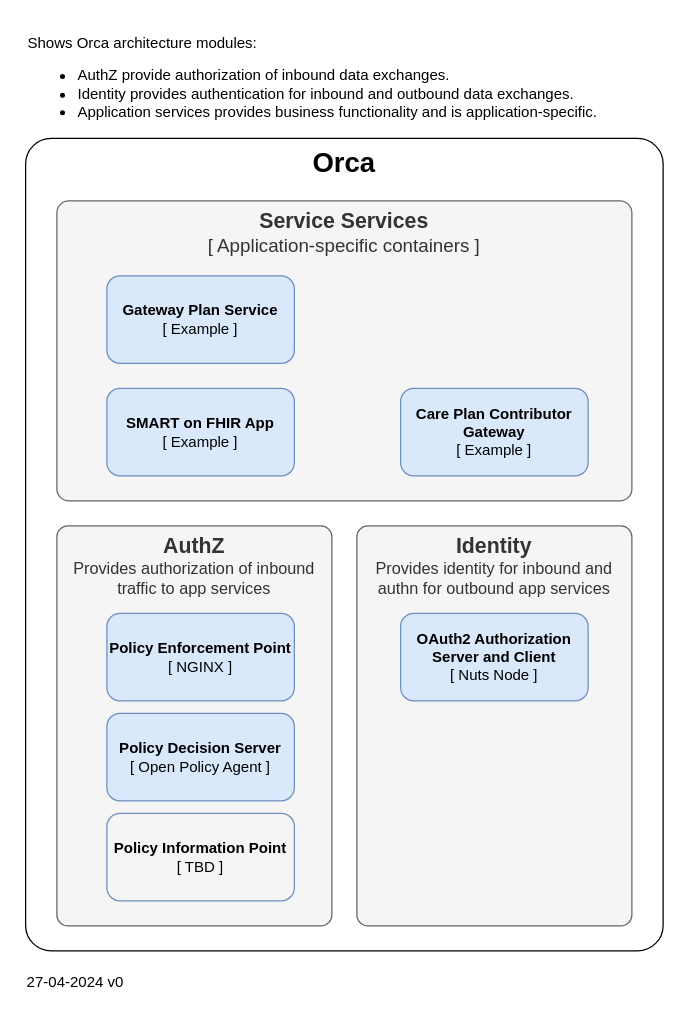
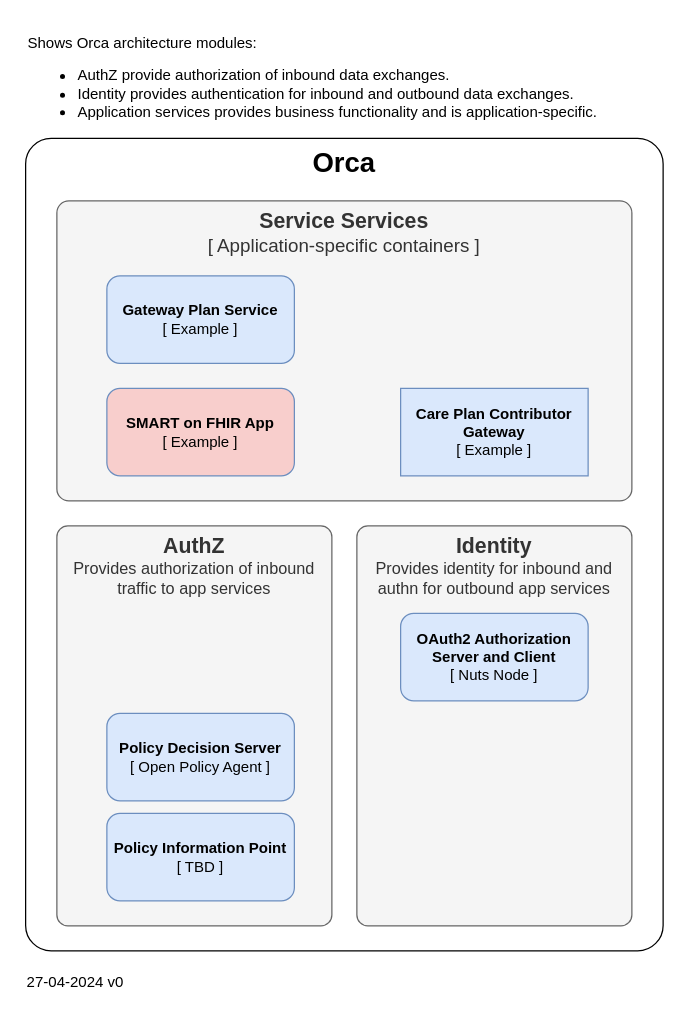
- <mxCell id="11" value="SMART on FHIR App&lt;br&gt;&lt;span style=&quot;font-weight: normal;&quot;&gt;[ Example ]&lt;/span&gt;" style="rounded=1;whiteSpace=wrap;html=1;fillColor=#dae8fc;strokeColor=#6c8ebf;fontStyle=1" parent="1" vertex="1"><mxGeometry x="85" y="310" width="150" height="70" as="geometry" /></mxCell>
+ <mxCell id="11" value="SMART on FHIR App&lt;br&gt;&lt;span style=&quot;font-weight: normal;&quot;&gt;[ Example ]&lt;/span&gt;" style="rounded=1;whiteSpace=wrap;html=1;fillColor=#f8cecc;strokeColor=#6c8ebf;fontStyle=1;" parent="1" vertex="1"><mxGeometry x="85" y="310" width="150" height="70" as="geometry" /></mxCell>
- <mxCell id="12" value="Care Plan Contributor Gateway&lt;br&gt;&lt;span style=&quot;font-weight: normal;&quot;&gt;[ Example ]&lt;/span&gt;" style="rounded=1;whiteSpace=wrap;html=1;fillColor=#dae8fc;strokeColor=#6c8ebf;fontStyle=1" parent="1" vertex="1"><mxGeometry x="320" y="310" width="150" height="70" as="geometry" /></mxCell>
+ <mxCell id="12" value="Care Plan Contributor Gateway&lt;br&gt;&lt;span style=&quot;font-weight: normal;&quot;&gt;[ Example ]&lt;/span&gt;" style="whiteSpace=wrap;html=1;fillColor=#dae8fc;strokeColor=#6c8ebf;fontStyle=1;rounded=0;" parent="1" vertex="1"><mxGeometry x="320" y="310" width="150" height="70" as="geometry" /></mxCell>
- <mxCell id="4" value="Policy Enforcement Point&lt;br&gt;&lt;span style=&quot;font-weight: normal;&quot;&gt;[ NGINX ]&lt;/span&gt;" style="rounded=1;whiteSpace=wrap;html=1;fillColor=#dae8fc;strokeColor=#6c8ebf;fontStyle=1" parent="1" vertex="1"><mxGeometry x="85" y="490" width="150" height="70" as="geometry" /></mxCell>
- <mxCell id="6" value="Policy Information Point&lt;div&gt;&lt;span style=&quot;font-weight: normal;&quot;&gt;[ TBD ]&lt;/span&gt;&lt;/div&gt;" style="rounded=1;whiteSpace=wrap;html=1;fillColor=#f5f5f5;strokeColor=#6c8ebf;fontStyle=1;" parent="1" vertex="1"><mxGeometry x="85" y="650" width="150" height="70" as="geometry" /></mxCell>
+ <mxCell id="6" value="Policy Information Point&lt;div&gt;&lt;span style=&quot;font-weight: normal;&quot;&gt;[ TBD ]&lt;/span&gt;&lt;/div&gt;" style="rounded=1;whiteSpace=wrap;html=1;fillColor=#dae8fc;strokeColor=#6c8ebf;fontStyle=1" parent="1" vertex="1"><mxGeometry x="85" y="650" width="150" height="70" as="geometry" /></mxCell>
